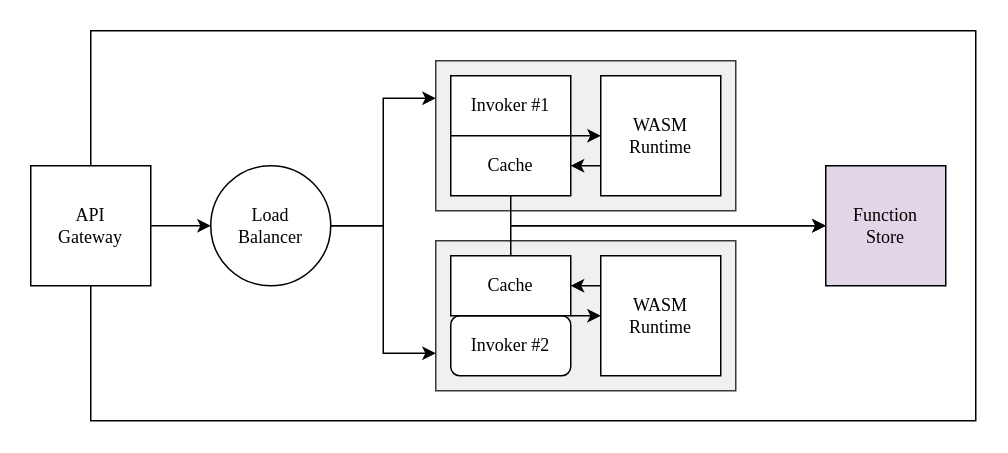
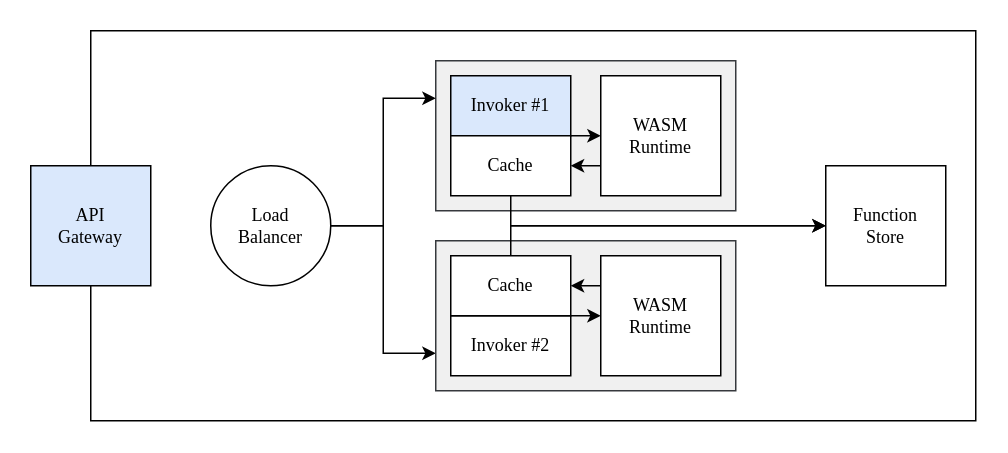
- <mxCell id="20" value="&lt;span style=&quot;font-family: &amp;#34;linux biolinum o&amp;#34;&quot;&gt;Invoker #1&lt;/span&gt;" style="rounded=0;whiteSpace=wrap;html=1;" vertex="1" parent="1"><mxGeometry x="300" y="50" width="80" height="40" as="geometry" /></mxCell>
+ <mxCell id="20" value="&lt;span style=&quot;font-family: &amp;#34;linux biolinum o&amp;#34;&quot;&gt;Invoker #1&lt;/span&gt;" style="rounded=0;whiteSpace=wrap;html=1;fillColor=#dae8fc;" vertex="1" parent="1"><mxGeometry x="300" y="50" width="80" height="40" as="geometry" /></mxCell>
- <mxCell id="5" value="&lt;div&gt;API&lt;/div&gt;&lt;div&gt;Gateway&lt;br&gt;&lt;/div&gt;" style="whiteSpace=wrap;html=1;aspect=fixed;fontFamily=Linux Biolinum O;" parent="1" vertex="1"><mxGeometry x="20" y="110" width="80" height="80" as="geometry" /></mxCell>
+ <mxCell id="5" value="&lt;div&gt;API&lt;/div&gt;&lt;div&gt;Gateway&lt;br&gt;&lt;/div&gt;" style="whiteSpace=wrap;html=1;aspect=fixed;fontFamily=Linux Biolinum O;fillColor=#dae8fc;" parent="1" vertex="1"><mxGeometry x="20" y="110" width="80" height="80" as="geometry" /></mxCell>
- <mxCell id="4" style="edgeStyle=orthogonalEdgeStyle;rounded=0;orthogonalLoop=1;jettySize=auto;html=1;entryX=0;entryY=0.5;entryDx=0;entryDy=0;fontFamily=Linux Biolinum O;" parent="1" source="5" target="8" edge="1"><mxGeometry relative="1" as="geometry" /></mxCell>
- <mxCell id="15" value="Function&lt;br&gt;Store" style="whiteSpace=wrap;html=1;aspect=fixed;fontFamily=Linux Biolinum O;fillColor=#e1d5e7;" parent="1" vertex="1"><mxGeometry x="550" y="110" width="80" height="80" as="geometry" /></mxCell>
+ <mxCell id="15" value="Function&lt;br&gt;Store" style="whiteSpace=wrap;html=1;aspect=fixed;fontFamily=Linux Biolinum O;" parent="1" vertex="1"><mxGeometry x="550" y="110" width="80" height="80" as="geometry" /></mxCell>
- <mxCell id="17" value="&lt;span style=&quot;font-family: &amp;#34;linux biolinum o&amp;#34;&quot;&gt;Invoker #2&lt;/span&gt;" style="whiteSpace=wrap;html=1;rounded=1;" vertex="1" parent="1"><mxGeometry x="300" y="210" width="80" height="40" as="geometry" /></mxCell>
+ <mxCell id="17" value="&lt;span style=&quot;font-family: &amp;#34;linux biolinum o&amp;#34;&quot;&gt;Invoker #2&lt;/span&gt;" style="rounded=0;whiteSpace=wrap;html=1;" vertex="1" parent="1"><mxGeometry x="300" y="210" width="80" height="40" as="geometry" /></mxCell>
